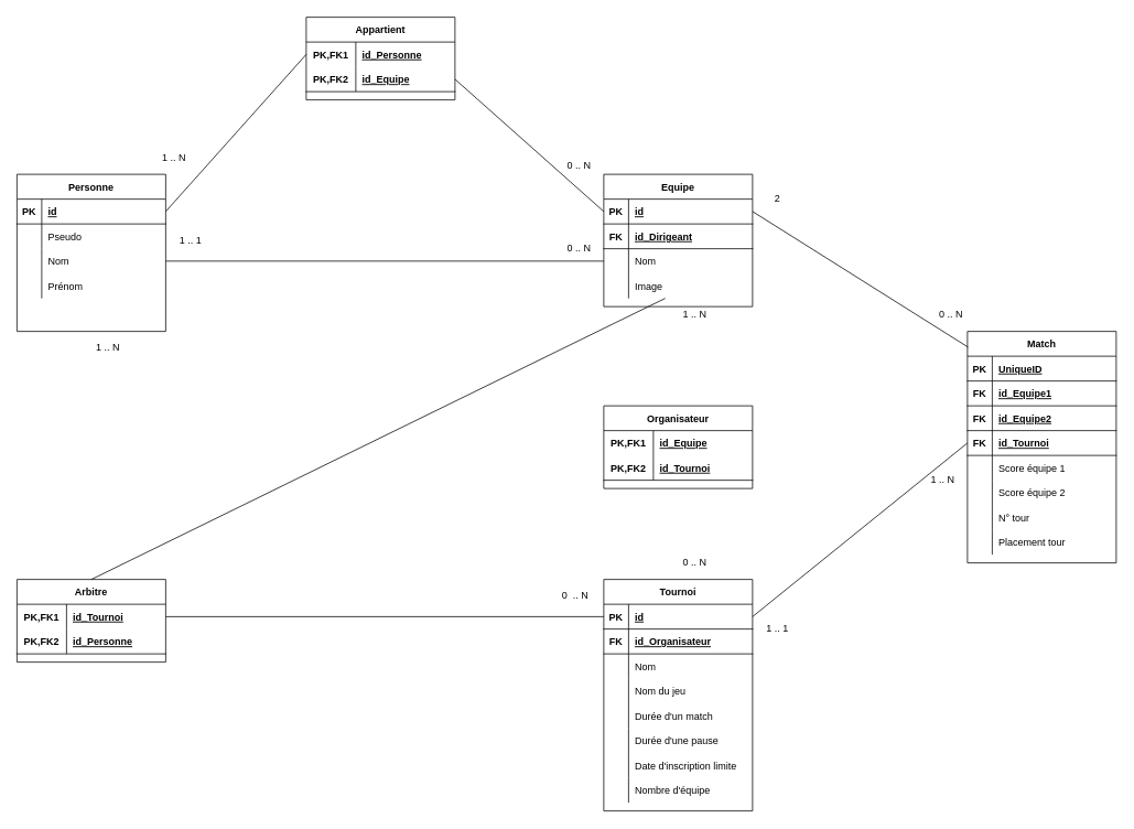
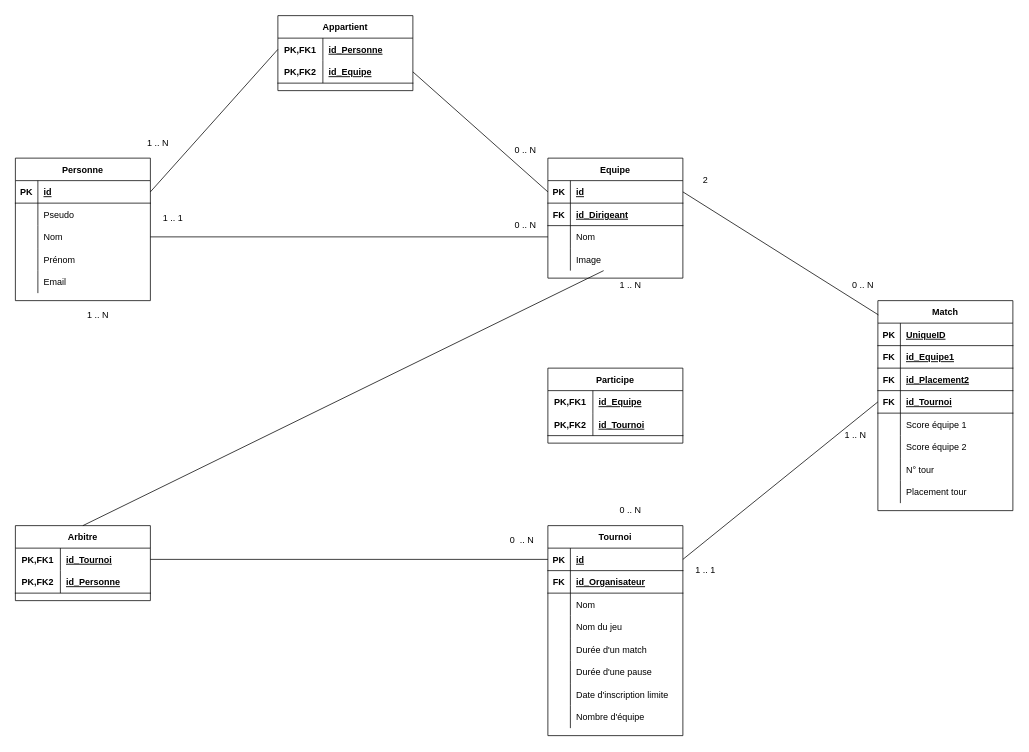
+ <mxCell id="17" value="Email" style="shape=partialRectangle;connectable=0;fillColor=none;top=0;left=0;bottom=0;right=0;align=left;spacingLeft=6;overflow=hidden;" vertex="1" parent="15"><mxGeometry x="30" width="150" height="30" as="geometry" /></mxCell>
- <mxCell id="108" value="Organisateur" style="shape=table;startSize=30;container=1;collapsible=1;childLayout=tableLayout;fixedRows=1;rowLines=0;fontStyle=1;align=center;resizeLast=1;" vertex="1" parent="1"><mxGeometry x="730" y="490" width="180" height="100" as="geometry" /></mxCell>
+ <mxCell id="108" value="Participe" style="shape=table;startSize=30;container=1;collapsible=1;childLayout=tableLayout;fixedRows=1;rowLines=0;fontStyle=1;align=center;resizeLast=1;" vertex="1" parent="1"><mxGeometry x="730" y="490" width="180" height="100" as="geometry" /></mxCell>
- <mxCell id="86" value="id_Equipe2" style="shape=partialRectangle;connectable=0;fillColor=none;top=0;left=0;bottom=0;right=0;align=left;spacingLeft=6;fontStyle=5;overflow=hidden;" vertex="1" parent="84"><mxGeometry x="30" width="150" height="30" as="geometry" /></mxCell>
+ <mxCell id="86" value="id_Placement2" style="shape=partialRectangle;connectable=0;fillColor=none;top=0;left=0;bottom=0;right=0;align=left;spacingLeft=6;fontStyle=5;overflow=hidden;" vertex="1" parent="84"><mxGeometry x="30" width="150" height="30" as="geometry" /></mxCell>
